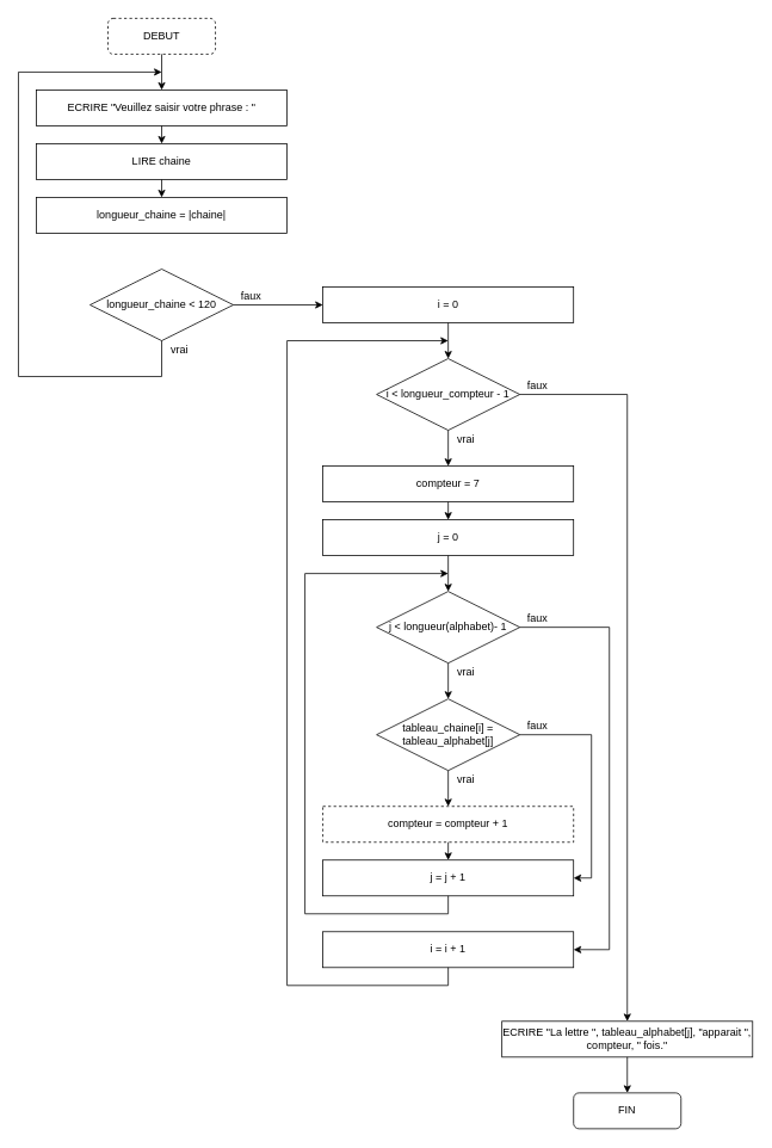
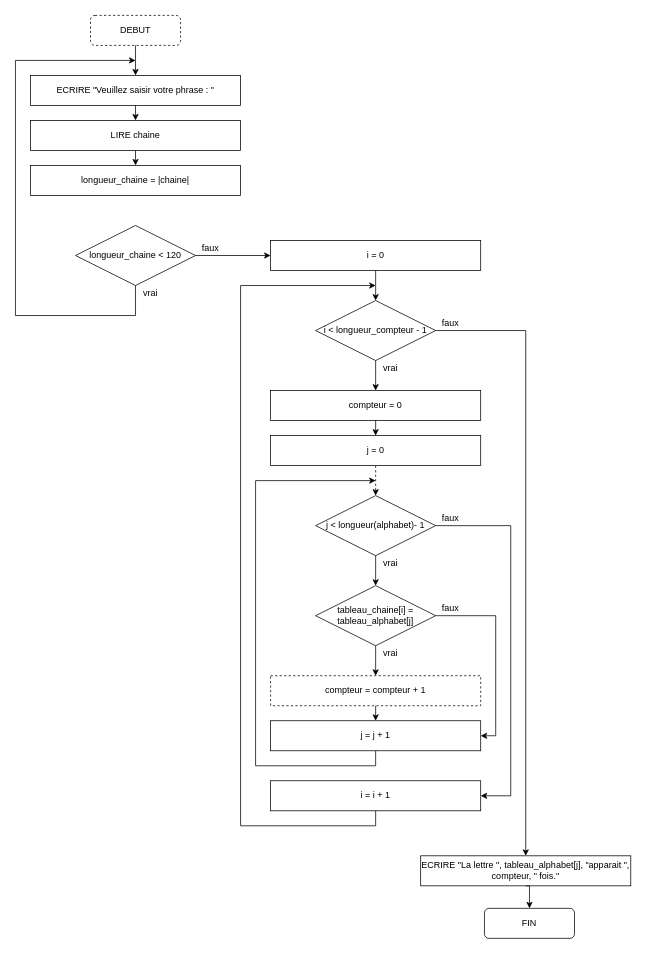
- <mxCell id="18" value="compteur = 7" style="rounded=0;whiteSpace=wrap;html=1;fillColor=none;" vertex="1" parent="1"><mxGeometry x="360" y="520" width="280" height="40" as="geometry" /></mxCell>
+ <mxCell id="18" value="compteur = 0" style="rounded=0;whiteSpace=wrap;html=1;fillColor=none;" vertex="1" parent="1"><mxGeometry x="360" y="520" width="280" height="40" as="geometry" /></mxCell>
- <mxCell id="22" style="edgeStyle=orthogonalEdgeStyle;rounded=0;orthogonalLoop=1;jettySize=auto;html=1;exitX=0.5;exitY=1;exitDx=0;exitDy=0;entryX=0.5;entryY=0;entryDx=0;entryDy=0;" edge="1" parent="1" source="23" target="21"><mxGeometry relative="1" as="geometry" /></mxCell>
+ <mxCell id="22" style="edgeStyle=orthogonalEdgeStyle;rounded=0;orthogonalLoop=1;jettySize=auto;html=1;exitX=0.5;exitY=1;exitDx=0;exitDy=0;entryX=0.5;entryY=0;entryDx=0;entryDy=0;dashed=1;" edge="1" parent="1" source="23" target="21"><mxGeometry relative="1" as="geometry" /></mxCell>
- <mxCell id="31" value="FIN" style="rounded=1;whiteSpace=wrap;html=1;fillColor=none;" vertex="1" parent="1"><mxGeometry x="640" y="1220" width="120" height="40" as="geometry" /></mxCell>
+ <mxCell id="31" value="FIN" style="rounded=1;whiteSpace=wrap;html=1;fillColor=none;" vertex="1" parent="1"><mxGeometry x="645" y="1210" width="120" height="40" as="geometry" /></mxCell>
